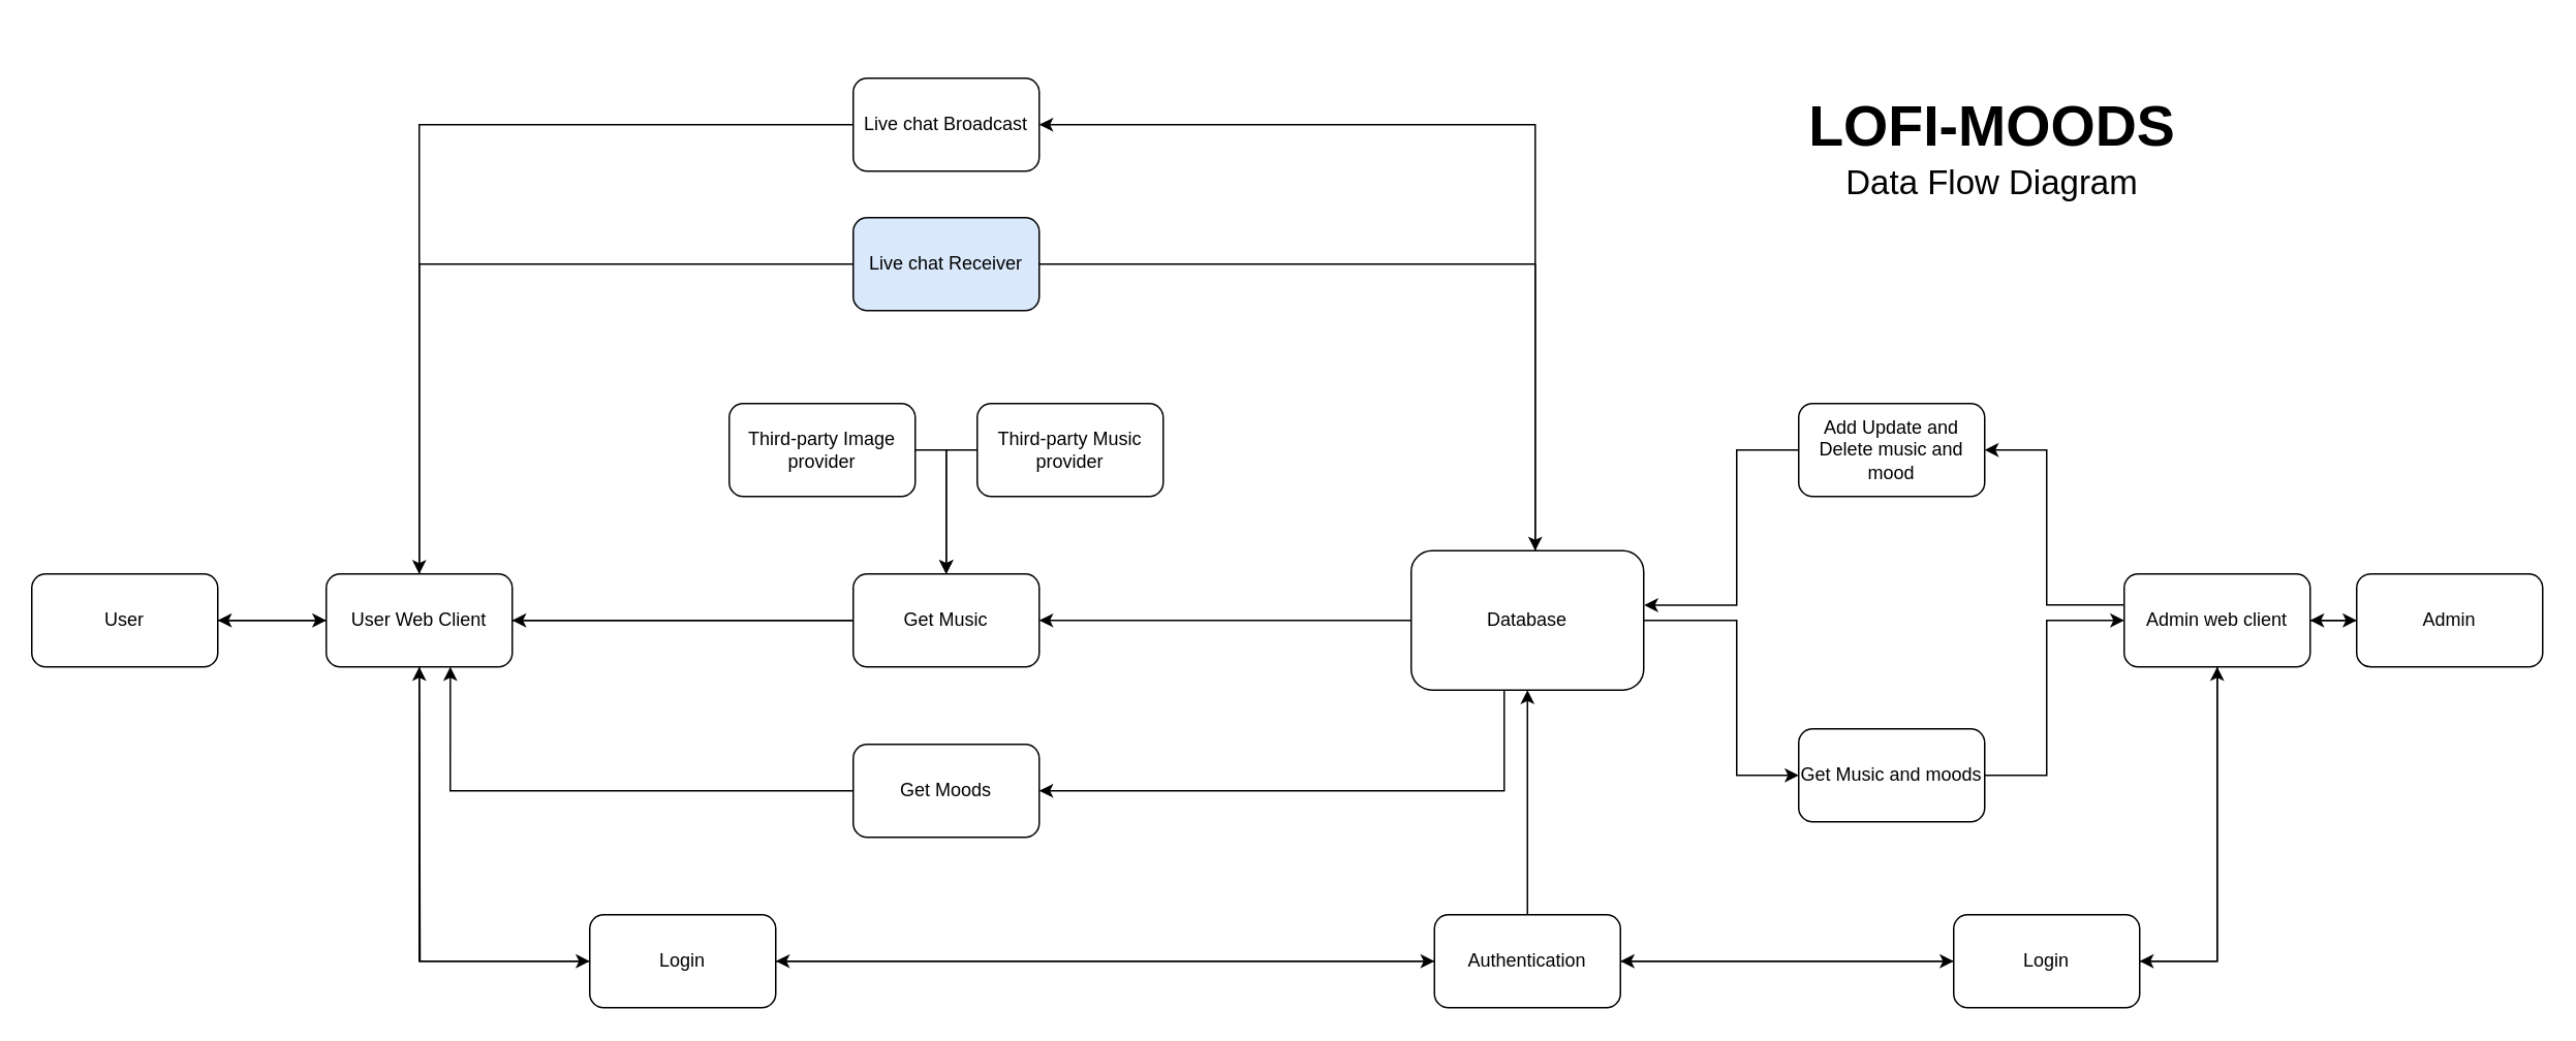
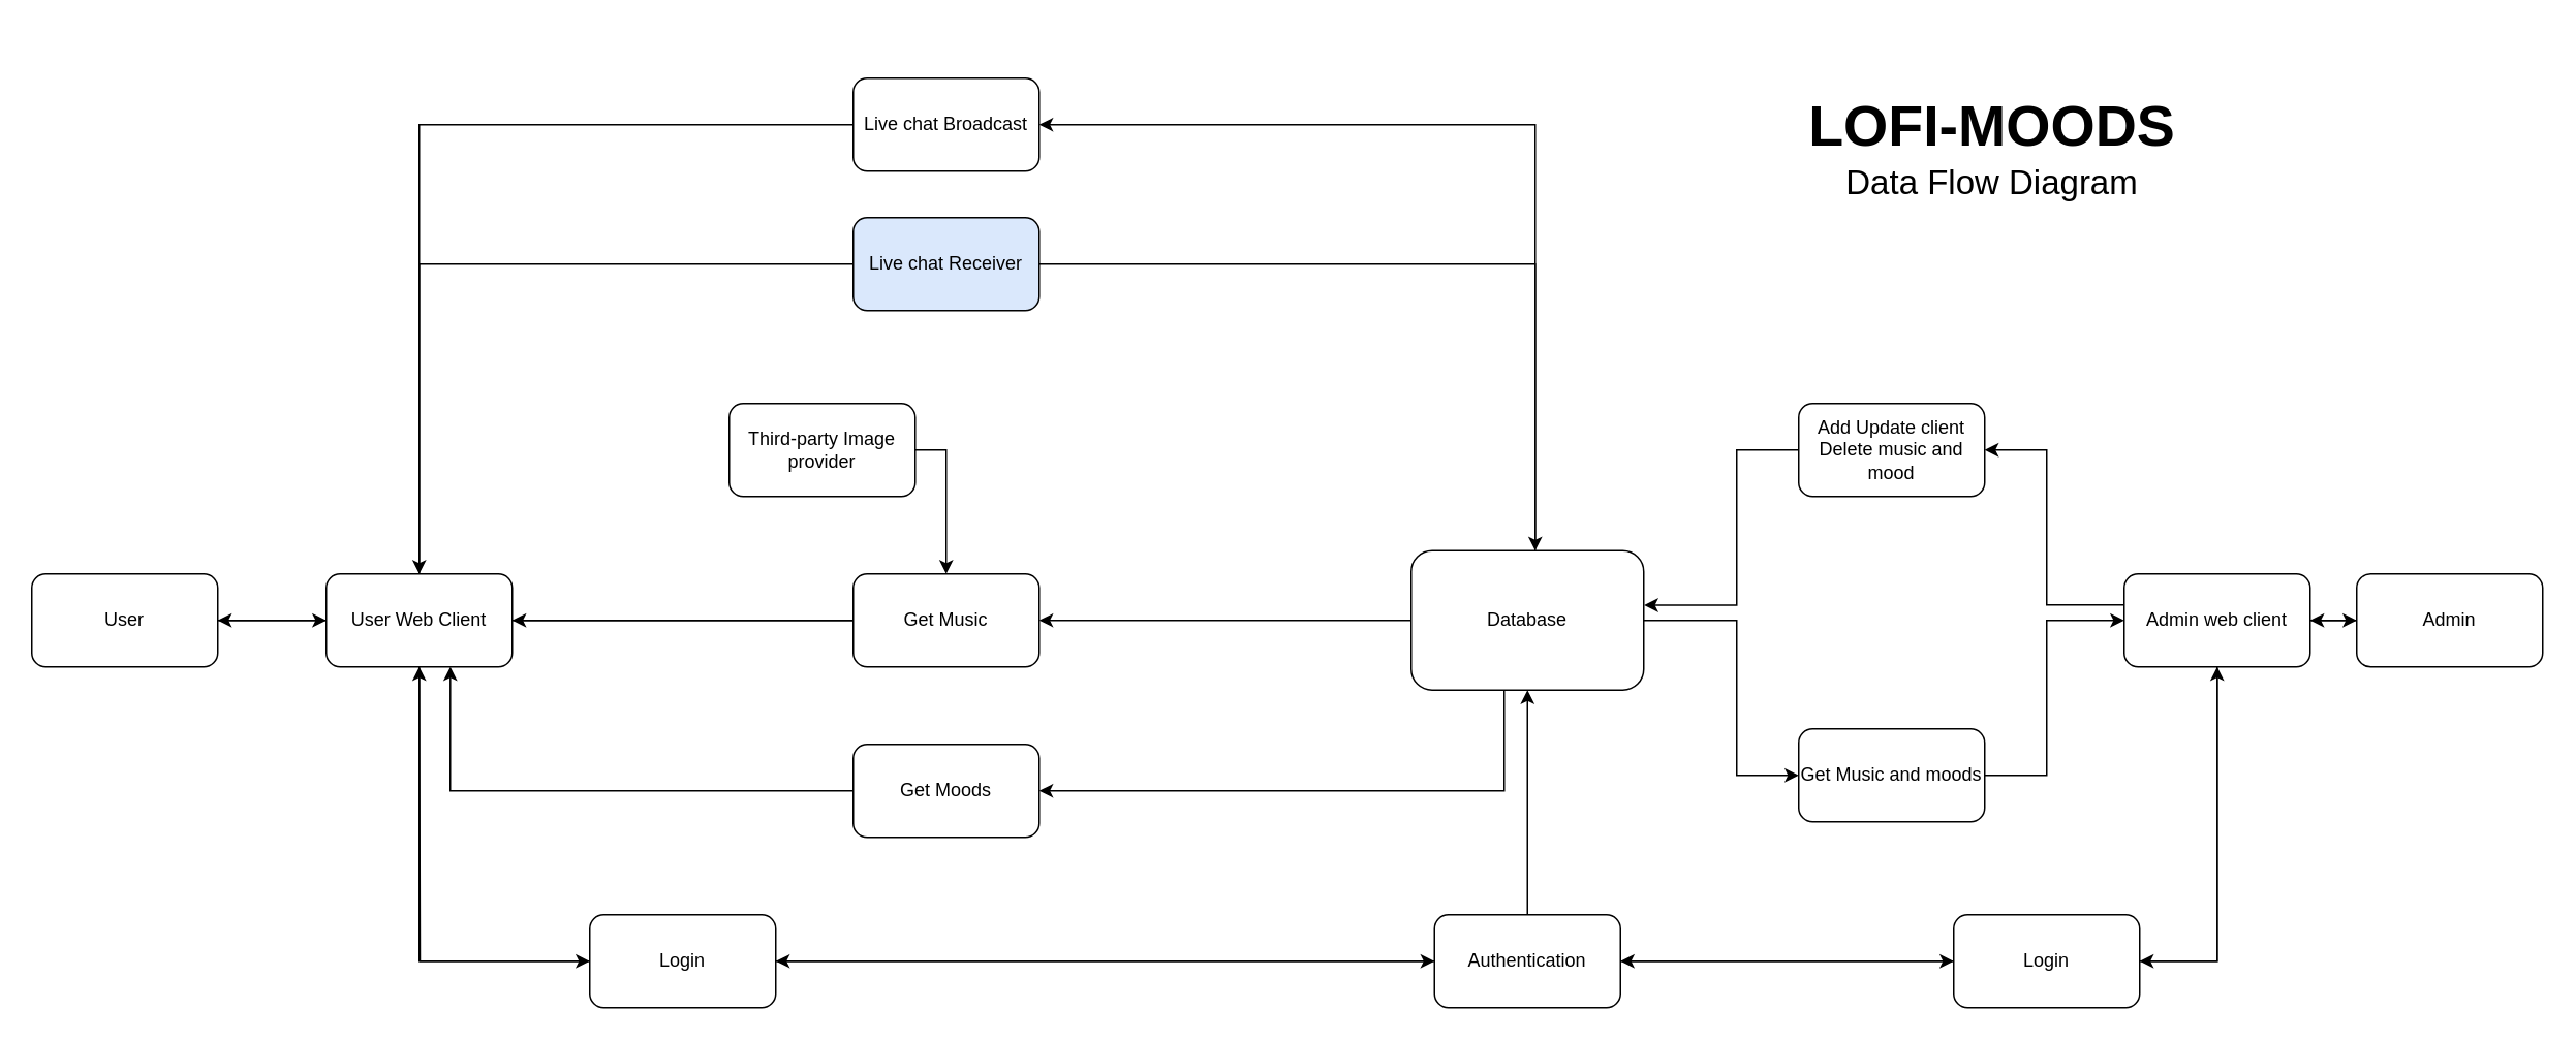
- <mxCell id="25" style="edgeStyle=orthogonalEdgeStyle;rounded=0;orthogonalLoop=1;jettySize=auto;html=1;entryX=0.5;entryY=0;entryDx=0;entryDy=0;" edge="1" parent="1" source="26" target="28"><mxGeometry relative="1" as="geometry"><Array as="points"><mxPoint x="610" y="290" /></Array></mxGeometry></mxCell>
- <mxCell id="26" value="Third-party Music provider" style="rounded=1;whiteSpace=wrap;html=1;" parent="1" vertex="1"><mxGeometry x="630" y="260" width="120" height="60" as="geometry" /></mxCell>
- <mxCell id="38" value="Add Update and Delete music and mood" style="rounded=1;whiteSpace=wrap;html=1;" vertex="1" parent="1"><mxGeometry x="1160" y="260" width="120" height="60" as="geometry" /></mxCell>
+ <mxCell id="38" value="Add Update client Delete music and mood" style="rounded=1;whiteSpace=wrap;html=1;" vertex="1" parent="1"><mxGeometry x="1160" y="260" width="120" height="60" as="geometry" /></mxCell>
